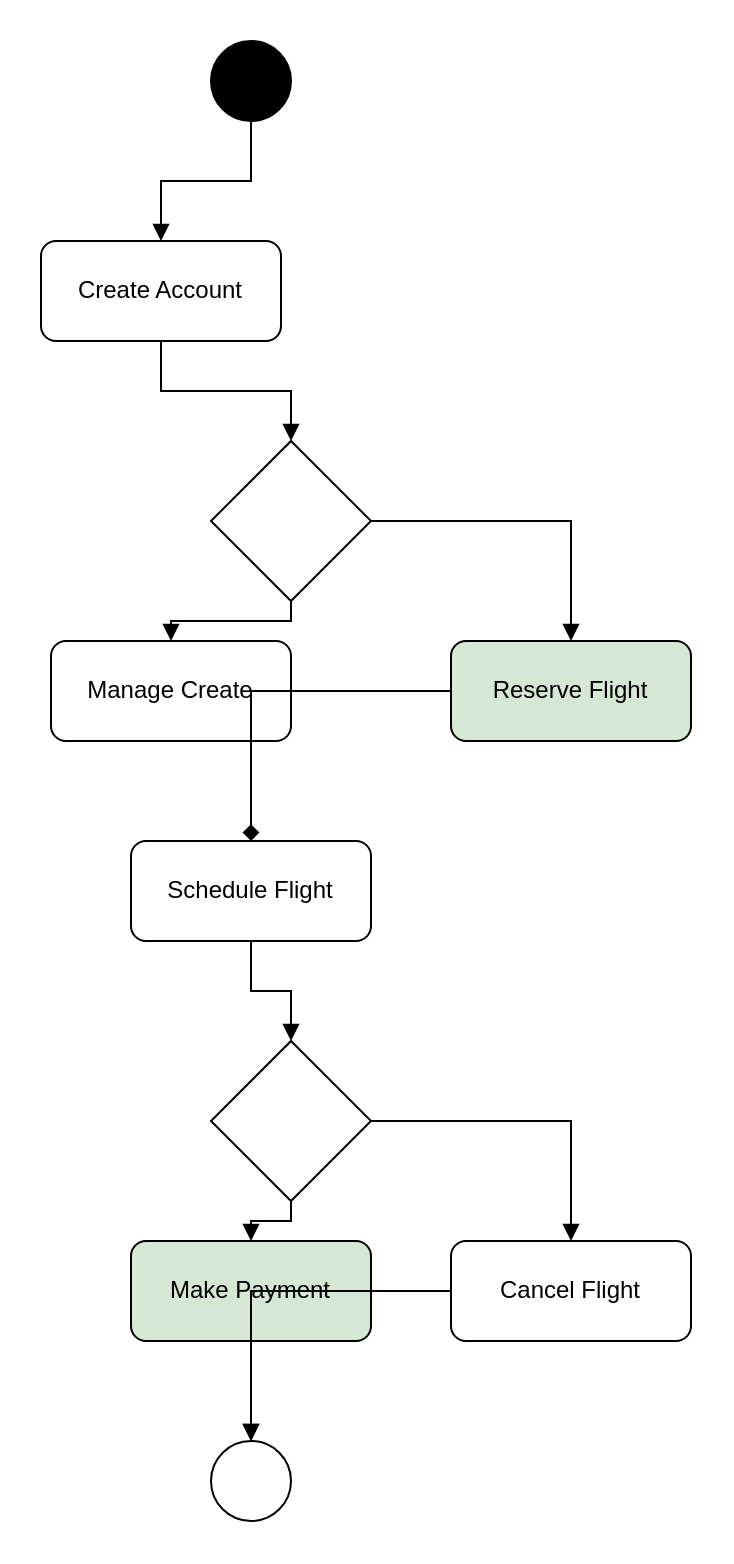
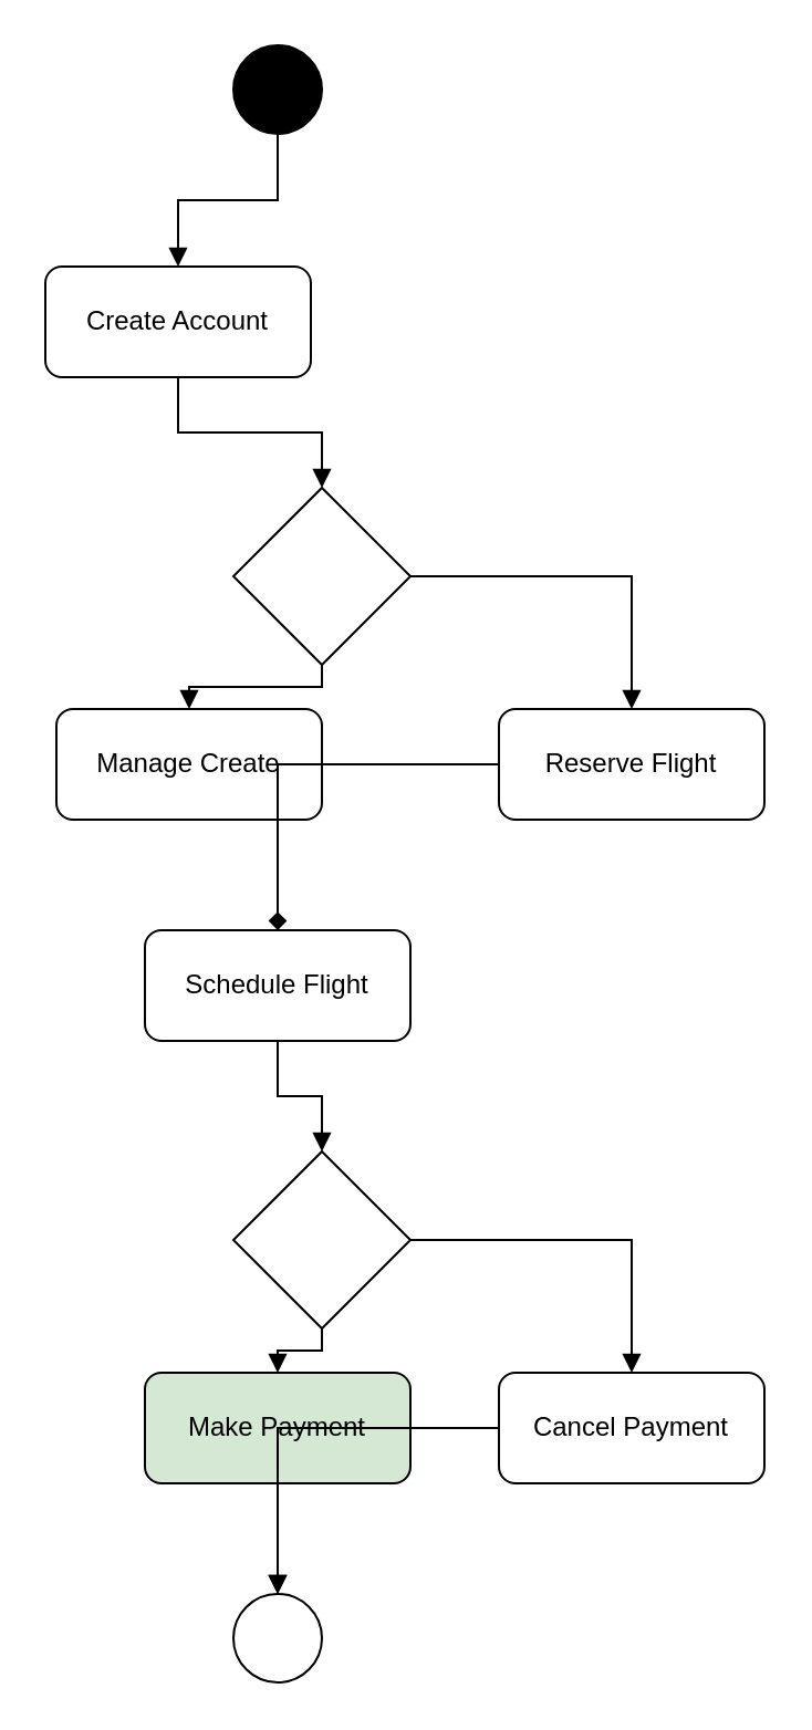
- <mxCell id="9" value="Reserve Flight" style="rounded=1;whiteSpace=wrap;fillColor=#d5e8d4;strokeColor=#000000;" vertex="1" parent="1"><mxGeometry x="225" y="320" width="120" height="50" as="geometry" /></mxCell>
+ <mxCell id="9" value="Reserve Flight" style="rounded=1;whiteSpace=wrap;fillColor=#FFFFFF;strokeColor=#000000;" vertex="1" parent="1"><mxGeometry x="225" y="320" width="120" height="50" as="geometry" /></mxCell>
- <mxCell id="17" value="Cancel Flight" style="rounded=1;whiteSpace=wrap;fillColor=#FFFFFF;strokeColor=#000000;" vertex="1" parent="1"><mxGeometry x="225" y="620" width="120" height="50" as="geometry" /></mxCell>
+ <mxCell id="17" value="Cancel Payment" style="rounded=1;whiteSpace=wrap;fillColor=#FFFFFF;strokeColor=#000000;" vertex="1" parent="1"><mxGeometry x="225" y="620" width="120" height="50" as="geometry" /></mxCell>
